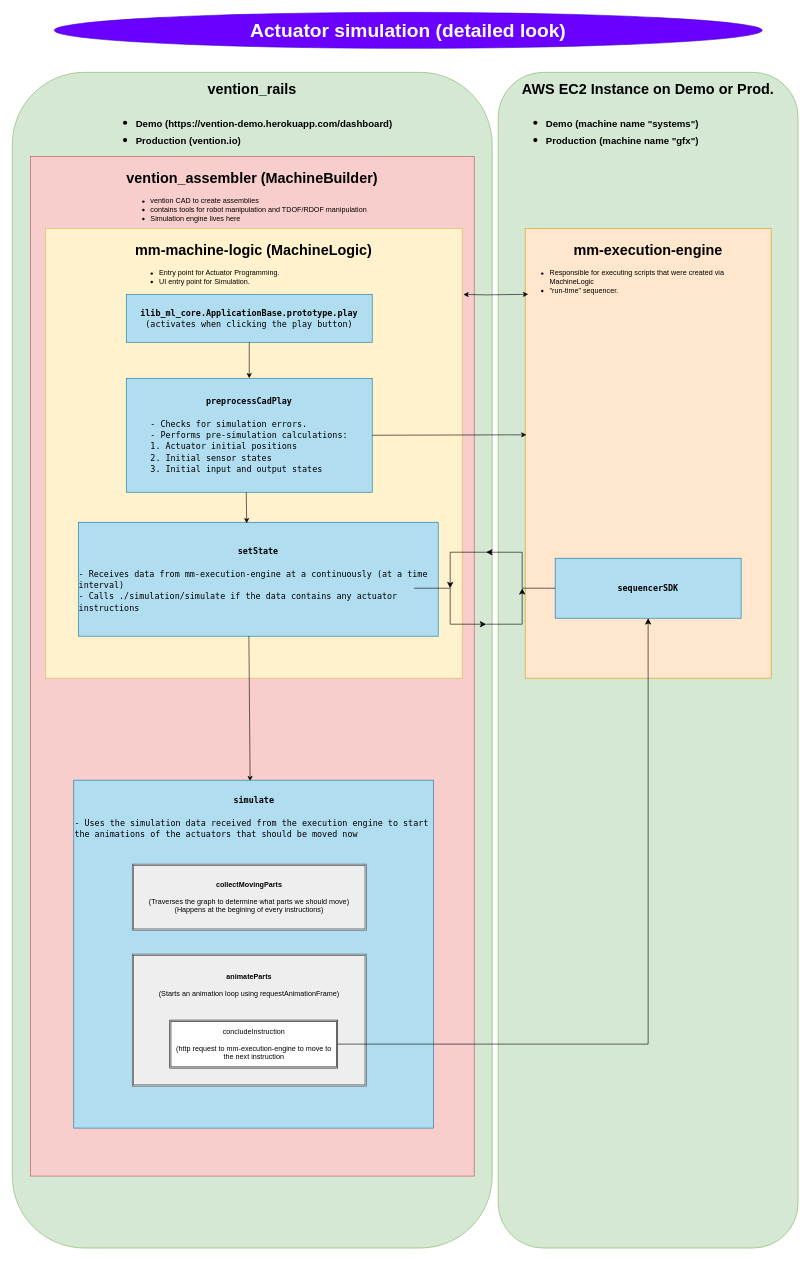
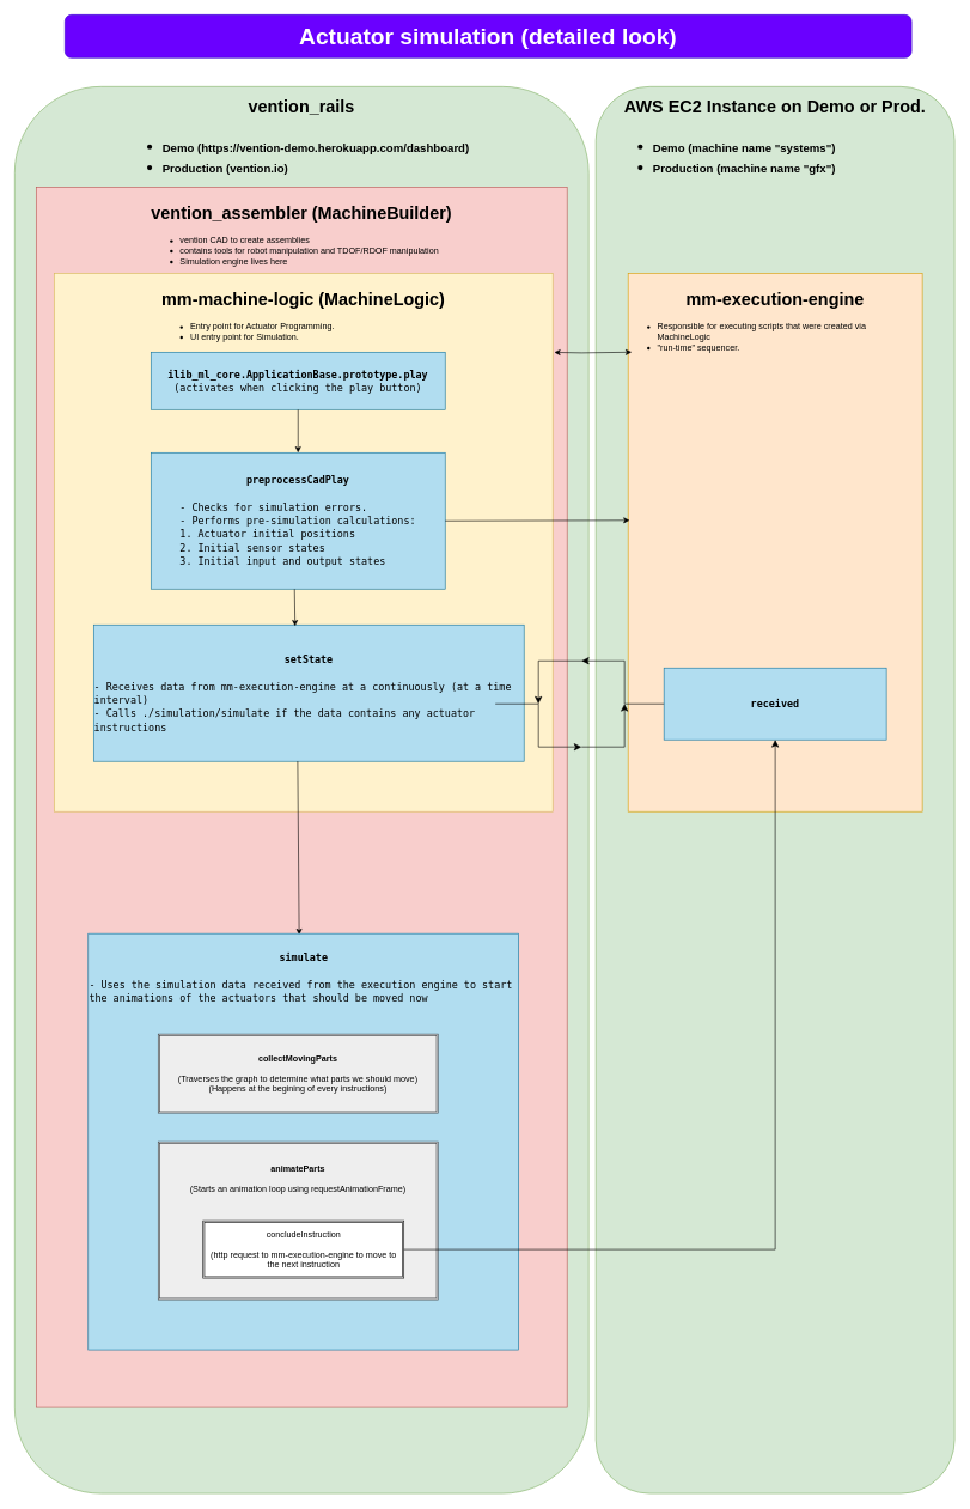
- <mxCell id="6" value="Actuator simulation (detailed look)" style="ellipse;whiteSpace=wrap;html=1;fontStyle=1;fontSize=32;fillColor=#6a00ff;fontColor=#ffffff;strokeColor=#3700CC;" parent="1" vertex="1"><mxGeometry x="90" y="20" width="1180" height="60" as="geometry" /></mxCell>
+ <mxCell id="6" value="Actuator simulation (detailed look)" style="rounded=1;whiteSpace=wrap;html=1;fontStyle=1;fontSize=32;fillColor=#6a00ff;fontColor=#ffffff;strokeColor=#3700CC;" parent="1" vertex="1"><mxGeometry x="90" y="20" width="1180" height="60" as="geometry" /></mxCell>
- <mxCell id="21" value="&lt;div style=&quot;font-family: &amp;quot;Droid Sans Mono&amp;quot;, &amp;quot;monospace&amp;quot;, monospace; font-size: 14px; line-height: 19px;&quot;&gt;&lt;b&gt;sequencerSDK&lt;/b&gt;&lt;/div&gt;" style="rounded=0;whiteSpace=wrap;html=1;fillColor=#b1ddf0;strokeColor=#10739e;" vertex="1" parent="1"><mxGeometry x="925" y="930" width="310" height="100" as="geometry" /></mxCell>
+ <mxCell id="21" value="&lt;div style=&quot;font-family: &amp;quot;Droid Sans Mono&amp;quot;, &amp;quot;monospace&amp;quot;, monospace; font-size: 14px; line-height: 19px;&quot;&gt;&lt;b&gt;received&lt;/b&gt;&lt;/div&gt;" style="rounded=0;whiteSpace=wrap;html=1;fillColor=#b1ddf0;strokeColor=#10739e;" vertex="1" parent="1"><mxGeometry x="925" y="930" width="310" height="100" as="geometry" /></mxCell>
